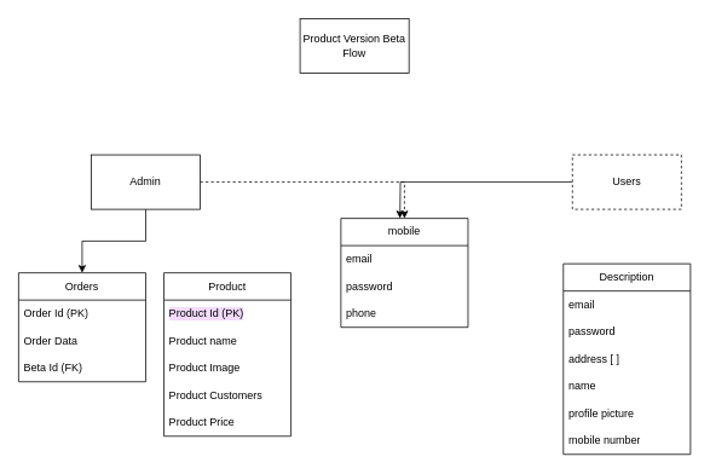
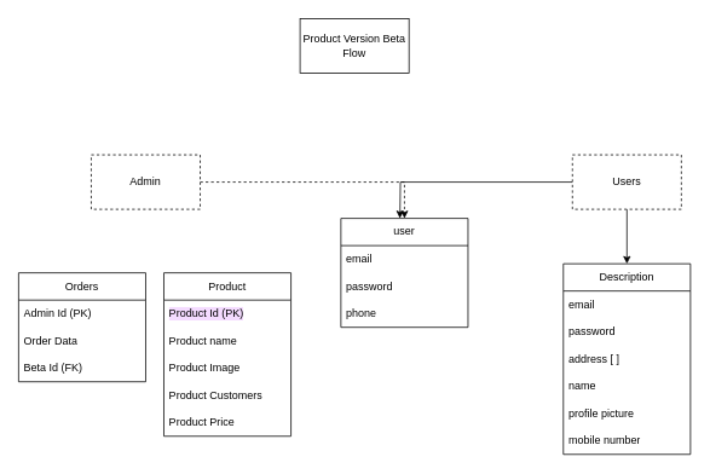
- <mxCell id="5" value="Admin" style="rounded=0;whiteSpace=wrap;html=1;" parent="1" vertex="1"><mxGeometry x="100" y="170" width="120" height="60" as="geometry" /></mxCell>
+ <mxCell id="5" value="Admin" style="rounded=0;whiteSpace=wrap;html=1;dashed=1;" parent="1" vertex="1"><mxGeometry x="100" y="170" width="120" height="60" as="geometry" /></mxCell>
- <mxCell id="26" value="mobile" style="swimlane;fontStyle=0;childLayout=stackLayout;horizontal=1;startSize=30;horizontalStack=0;resizeParent=1;resizeParentMax=0;resizeLast=0;collapsible=1;marginBottom=0;whiteSpace=wrap;html=1;" parent="1" vertex="1"><mxGeometry x="375" y="240" width="140" height="120" as="geometry" /></mxCell>
+ <mxCell id="26" value="user" style="swimlane;fontStyle=0;childLayout=stackLayout;horizontal=1;startSize=30;horizontalStack=0;resizeParent=1;resizeParentMax=0;resizeLast=0;collapsible=1;marginBottom=0;whiteSpace=wrap;html=1;" parent="1" vertex="1"><mxGeometry x="375" y="240" width="140" height="120" as="geometry" /></mxCell>
+ <mxCell id="16" style="edgeStyle=orthogonalEdgeStyle;rounded=0;orthogonalLoop=1;jettySize=auto;html=1;exitX=0.5;exitY=1;exitDx=0;exitDy=0;" parent="1" source="18" target="19" edge="1"><mxGeometry relative="1" as="geometry" /></mxCell>
- <mxCell id="3" style="edgeStyle=orthogonalEdgeStyle;rounded=0;orthogonalLoop=1;jettySize=auto;html=1;exitX=0.5;exitY=1;exitDx=0;exitDy=0;entryX=0.5;entryY=0;entryDx=0;entryDy=0;" parent="1" source="5" target="12" edge="1"><mxGeometry relative="1" as="geometry" /></mxCell>
- <mxCell id="13" value="Order Id (PK)" style="text;strokeColor=none;fillColor=none;align=left;verticalAlign=middle;spacingLeft=4;spacingRight=4;overflow=hidden;points=[[0,0.5],[1,0.5]];portConstraint=eastwest;rotatable=0;whiteSpace=wrap;html=1;" parent="12" vertex="1"><mxGeometry y="30" width="140" height="30" as="geometry" /></mxCell>
+ <mxCell id="13" value="Admin Id (PK)" style="text;strokeColor=none;fillColor=none;align=left;verticalAlign=middle;spacingLeft=4;spacingRight=4;overflow=hidden;points=[[0,0.5],[1,0.5]];portConstraint=eastwest;rotatable=0;whiteSpace=wrap;html=1;" parent="12" vertex="1"><mxGeometry y="30" width="140" height="30" as="geometry" /></mxCell>
